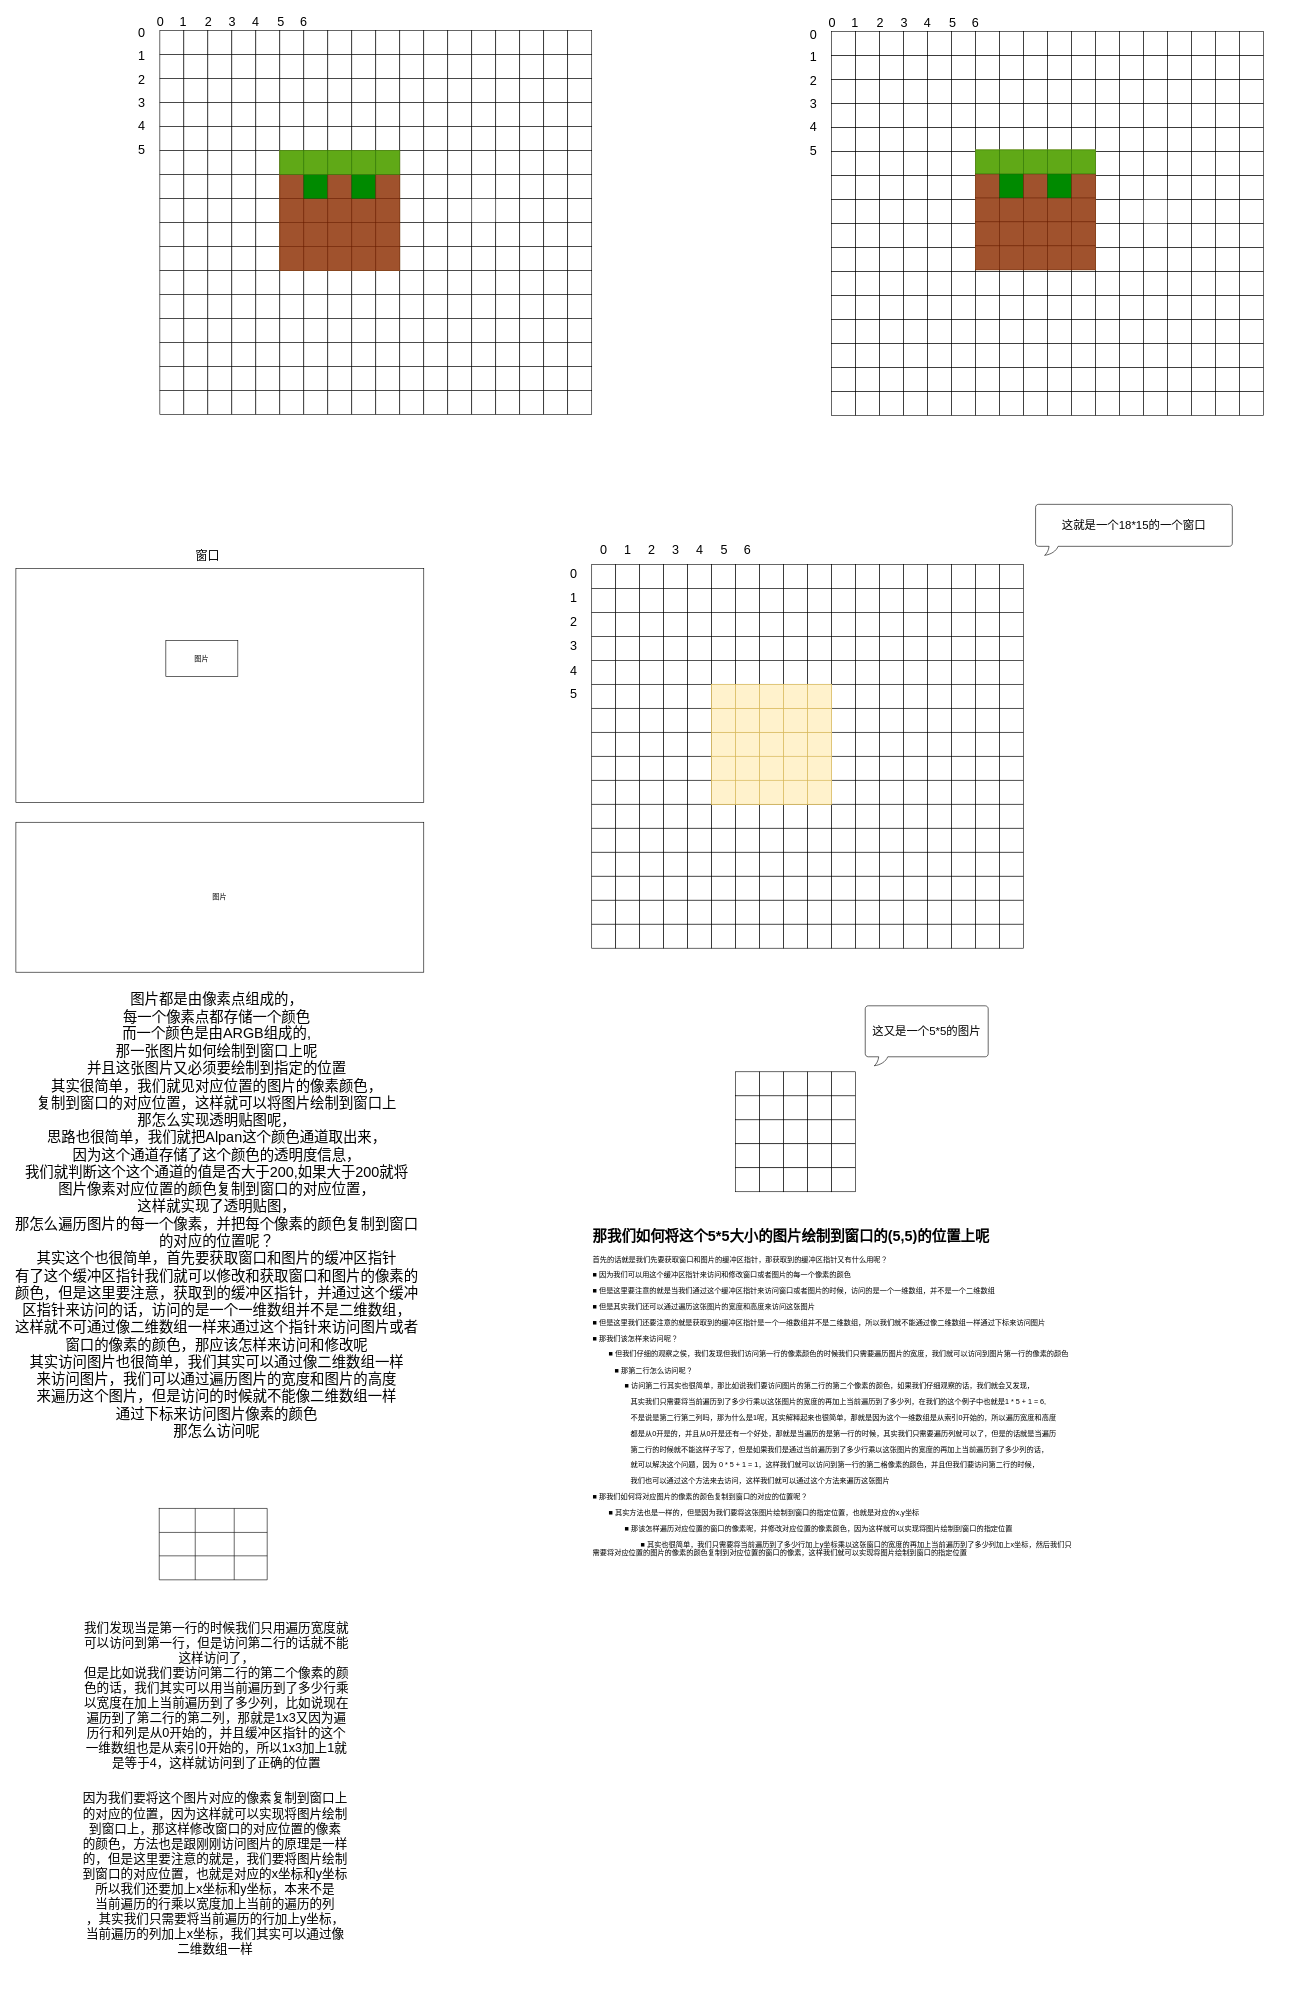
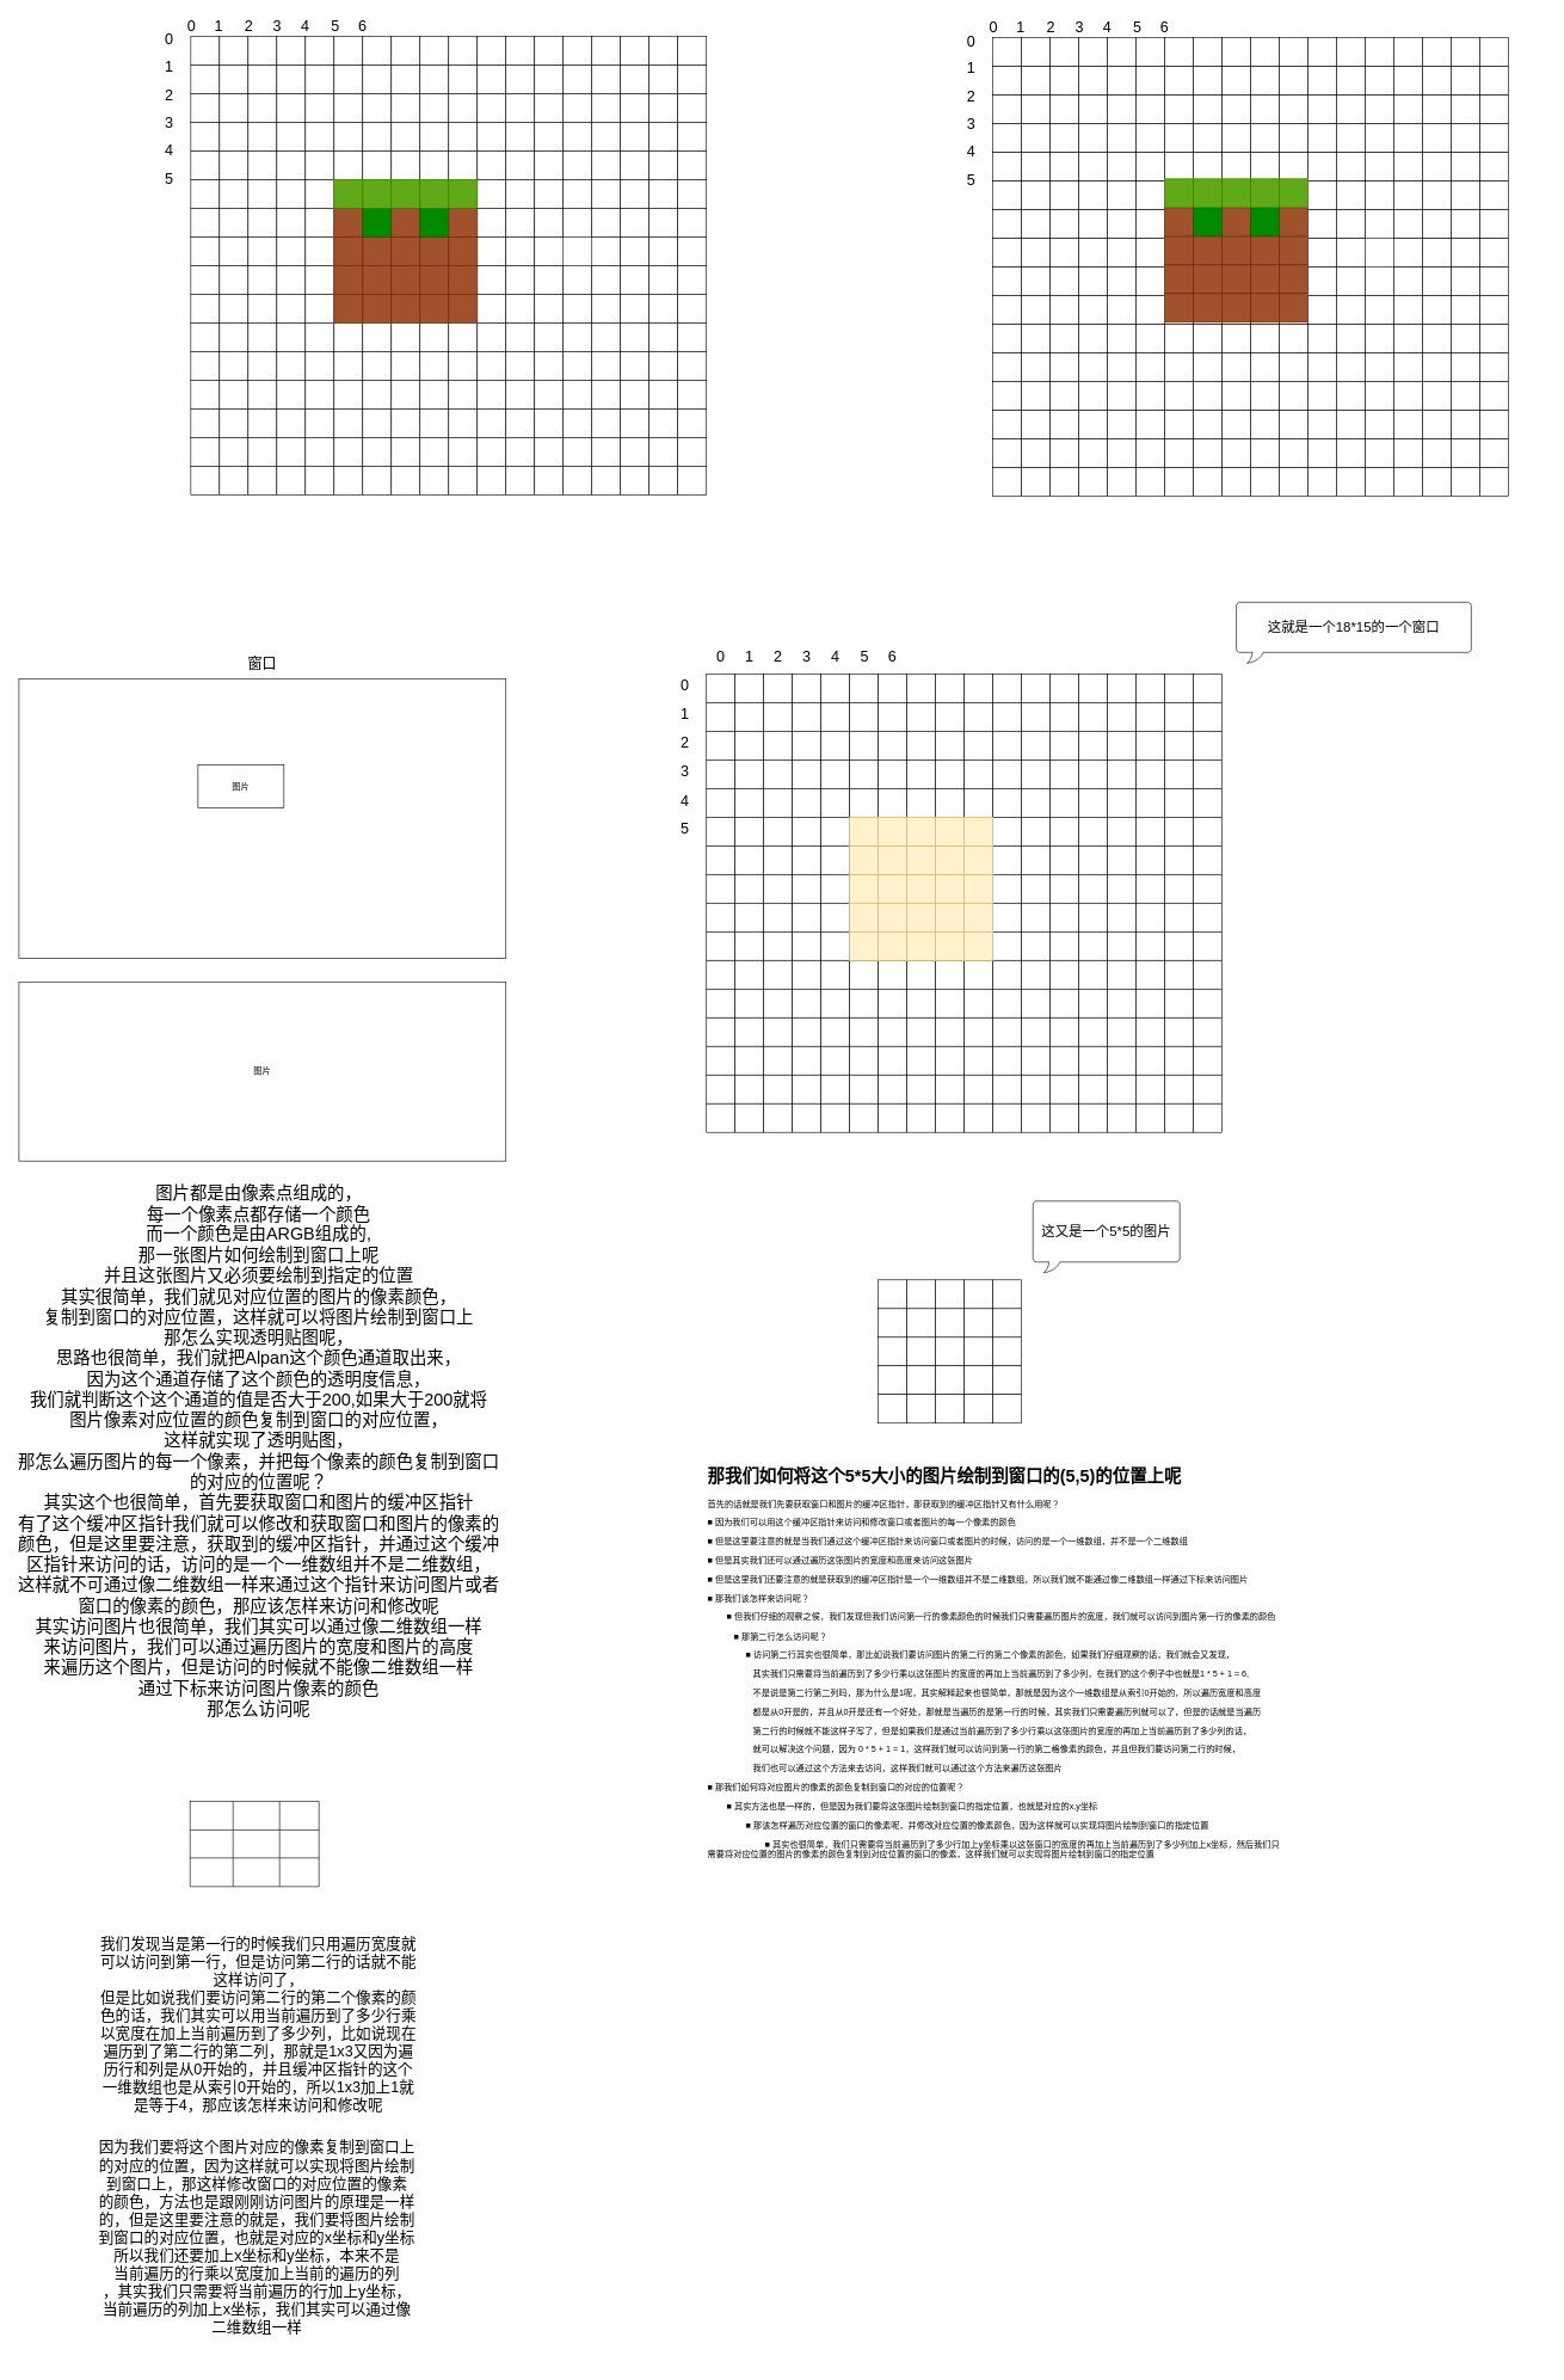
- <mxCell id="3" value="&lt;font style=&quot;font-size: 20px;&quot;&gt;窗口&lt;/font&gt;" style="text;html=1;align=center;verticalAlign=middle;whiteSpace=wrap;rounded=0;" parent="1" vertex="1"><mxGeometry x="316" y="910" width="60" height="30" as="geometry" /></mxCell>
+ <mxCell id="3" value="&lt;font style=&quot;font-size: 20px;&quot;&gt;窗口&lt;/font&gt;" style="text;html=1;align=center;verticalAlign=middle;whiteSpace=wrap;rounded=0;" parent="1" vertex="1"><mxGeometry x="336" y="910" width="60" height="30" as="geometry" /></mxCell>
- <mxCell id="20" value="&lt;span style=&quot;font-size: 21px;&quot;&gt;我们发现当是第一行的时候我们只用遍历宽度就可以访问到第一行，但是访问第二行的话就不能这样访问了，&lt;/span&gt;&lt;div&gt;&lt;span style=&quot;font-size: 21px;&quot;&gt;但是比如说我们要访问第二行的第二个像素的颜色的话，我们其实可以用当前遍历到了多少行乘以宽度在加上当前遍历到了多少列，比如说现在遍历到了第二行的第二列，那就是1x3又因为遍历行和列是从0开始的，并且缓冲区指针的这个一维数组也是从索引0开始的，所以1x3加上1就是等于4，这样就访问到了正确的位置&lt;/span&gt;&lt;/div&gt;" style="text;html=1;align=center;verticalAlign=middle;whiteSpace=wrap;rounded=0;" parent="1" vertex="1"><mxGeometry x="138" y="2660" width="445" height="330" as="geometry" /></mxCell>
+ <mxCell id="20" value="&lt;span style=&quot;font-size: 21px;&quot;&gt;我们发现当是第一行的时候我们只用遍历宽度就可以访问到第一行，但是访问第二行的话就不能这样访问了，&lt;/span&gt;&lt;div&gt;&lt;span style=&quot;font-size: 21px;&quot;&gt;但是比如说我们要访问第二行的第二个像素的颜色的话，我们其实可以用当前遍历到了多少行乘以宽度在加上当前遍历到了多少列，比如说现在遍历到了第二行的第二列，那就是1x3又因为遍历行和列是从0开始的，并且缓冲区指针的这个一维数组也是从索引0开始的，所以1x3加上1就是等于4，那应该怎样来访问和修改呢&lt;/span&gt;&lt;/div&gt;" style="text;html=1;align=center;verticalAlign=middle;whiteSpace=wrap;rounded=0;" parent="1" vertex="1"><mxGeometry x="138" y="2660" width="445" height="330" as="geometry" /></mxCell>
